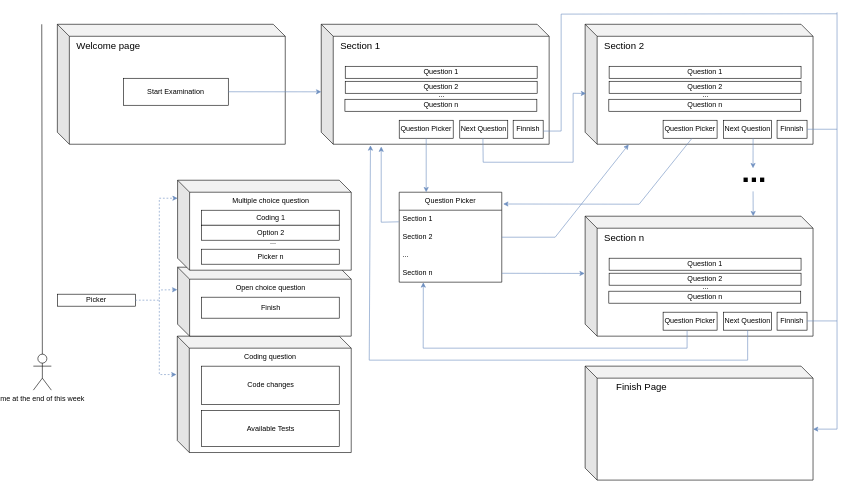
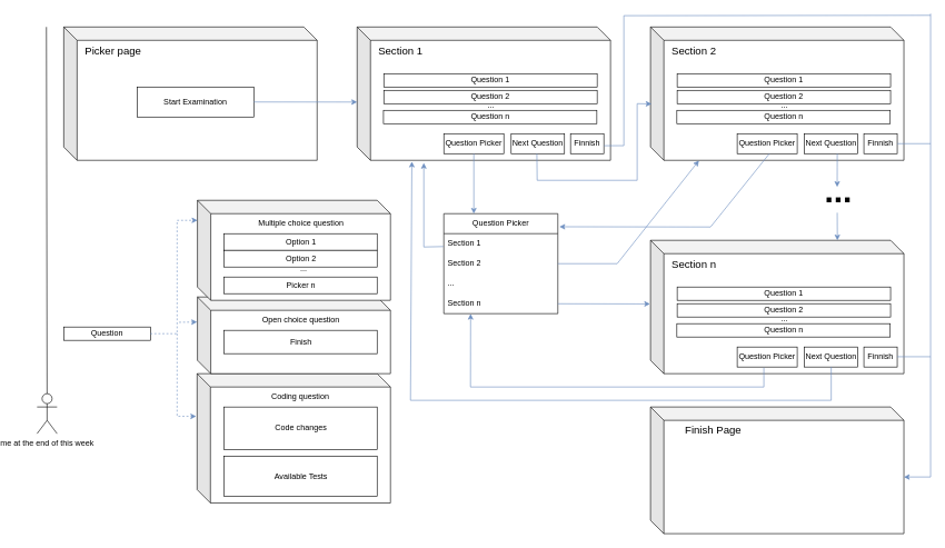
- <mxCell id="3" value="&lt;font style=&quot;font-size: 16px;&quot;&gt;Welcome page&lt;/font&gt;" style="text;html=1;align=left;verticalAlign=middle;whiteSpace=wrap;rounded=0;" parent="1" vertex="1"><mxGeometry x="90" y="60" width="170" height="30" as="geometry" /></mxCell>
+ <mxCell id="3" value="&lt;font style=&quot;font-size: 16px;&quot;&gt;Picker page&lt;/font&gt;" style="text;html=1;align=left;verticalAlign=middle;whiteSpace=wrap;rounded=0;" parent="1" vertex="1"><mxGeometry x="90" y="60" width="170" height="30" as="geometry" /></mxCell>
- <mxCell id="15" value="Coding 1" style="rounded=0;whiteSpace=wrap;html=1;" parent="1" vertex="1"><mxGeometry x="300.5" y="350" width="229.5" height="25" as="geometry" /></mxCell>
+ <mxCell id="15" value="Option 1" style="rounded=0;whiteSpace=wrap;html=1;" parent="1" vertex="1"><mxGeometry x="300.5" y="350" width="229.5" height="25" as="geometry" /></mxCell>
- <mxCell id="11" value="Picker" style="rounded=0;whiteSpace=wrap;html=1;" parent="1" vertex="1"><mxGeometry x="60" y="490" width="130" height="20" as="geometry" /></mxCell>
+ <mxCell id="11" value="Question" style="rounded=0;whiteSpace=wrap;html=1;" parent="1" vertex="1"><mxGeometry x="60" y="490" width="130" height="20" as="geometry" /></mxCell>
